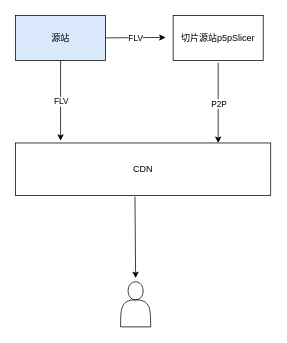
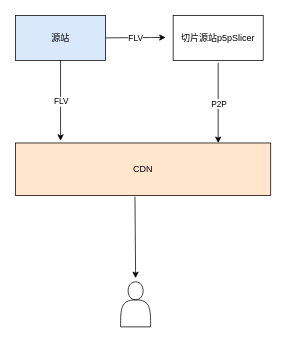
- <mxCell id="4" value="CDN" style="rounded=0;whiteSpace=wrap;html=1;" vertex="1" parent="1"><mxGeometry x="20" y="190" width="340" height="70" as="geometry" /></mxCell>
+ <mxCell id="4" value="CDN" style="rounded=0;whiteSpace=wrap;html=1;fillColor=#ffe6cc;" vertex="1" parent="1"><mxGeometry x="20" y="190" width="340" height="70" as="geometry" /></mxCell>
